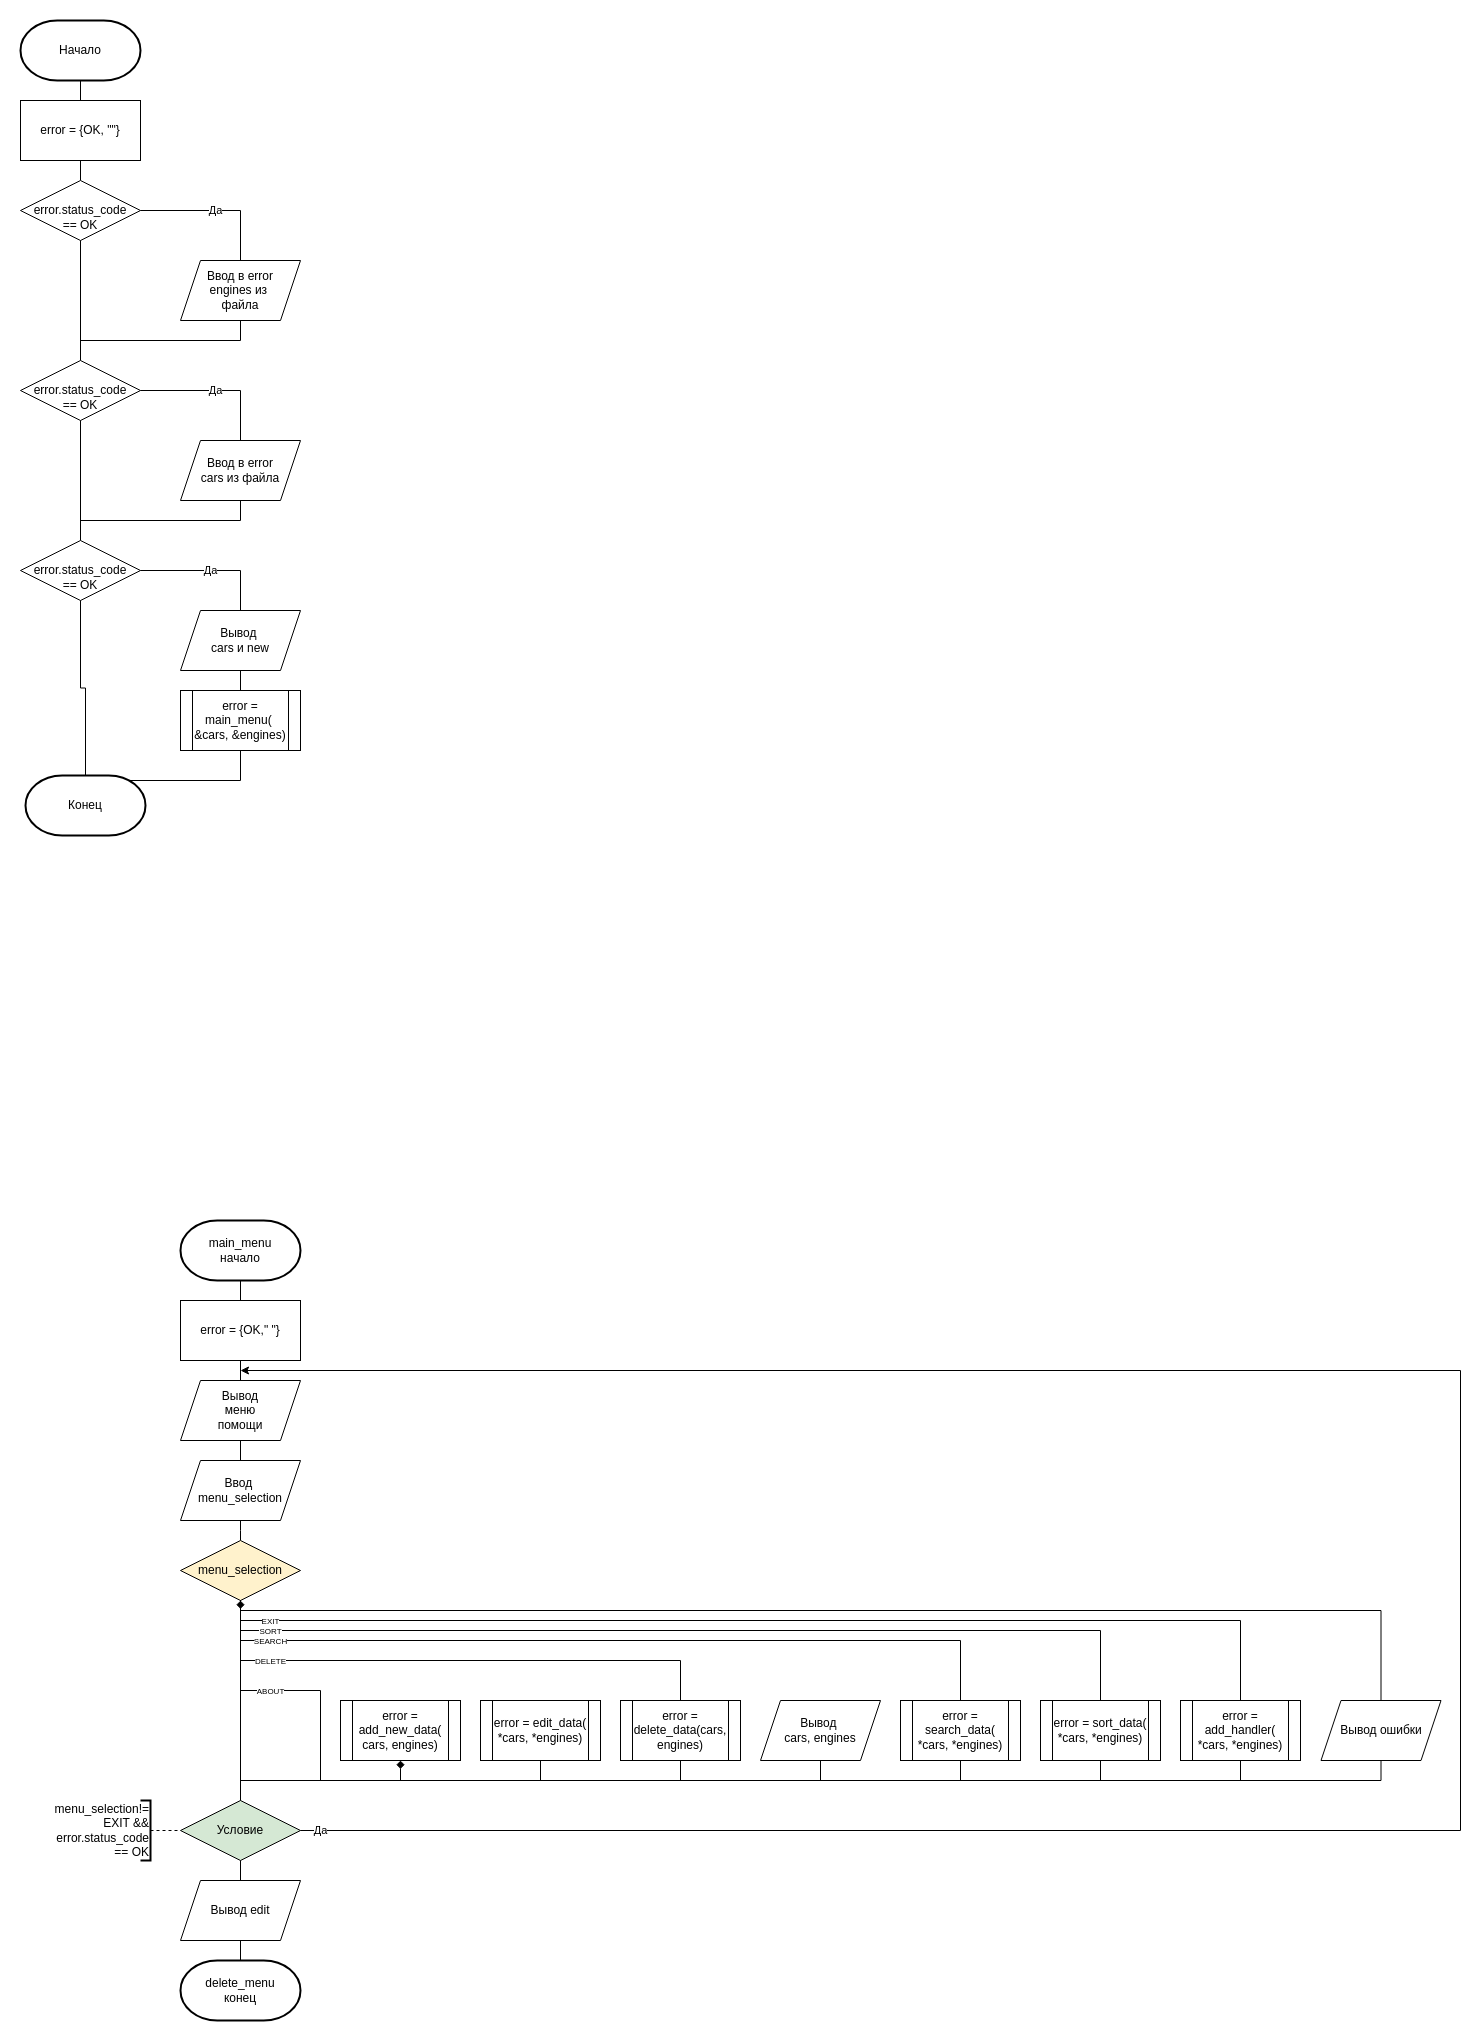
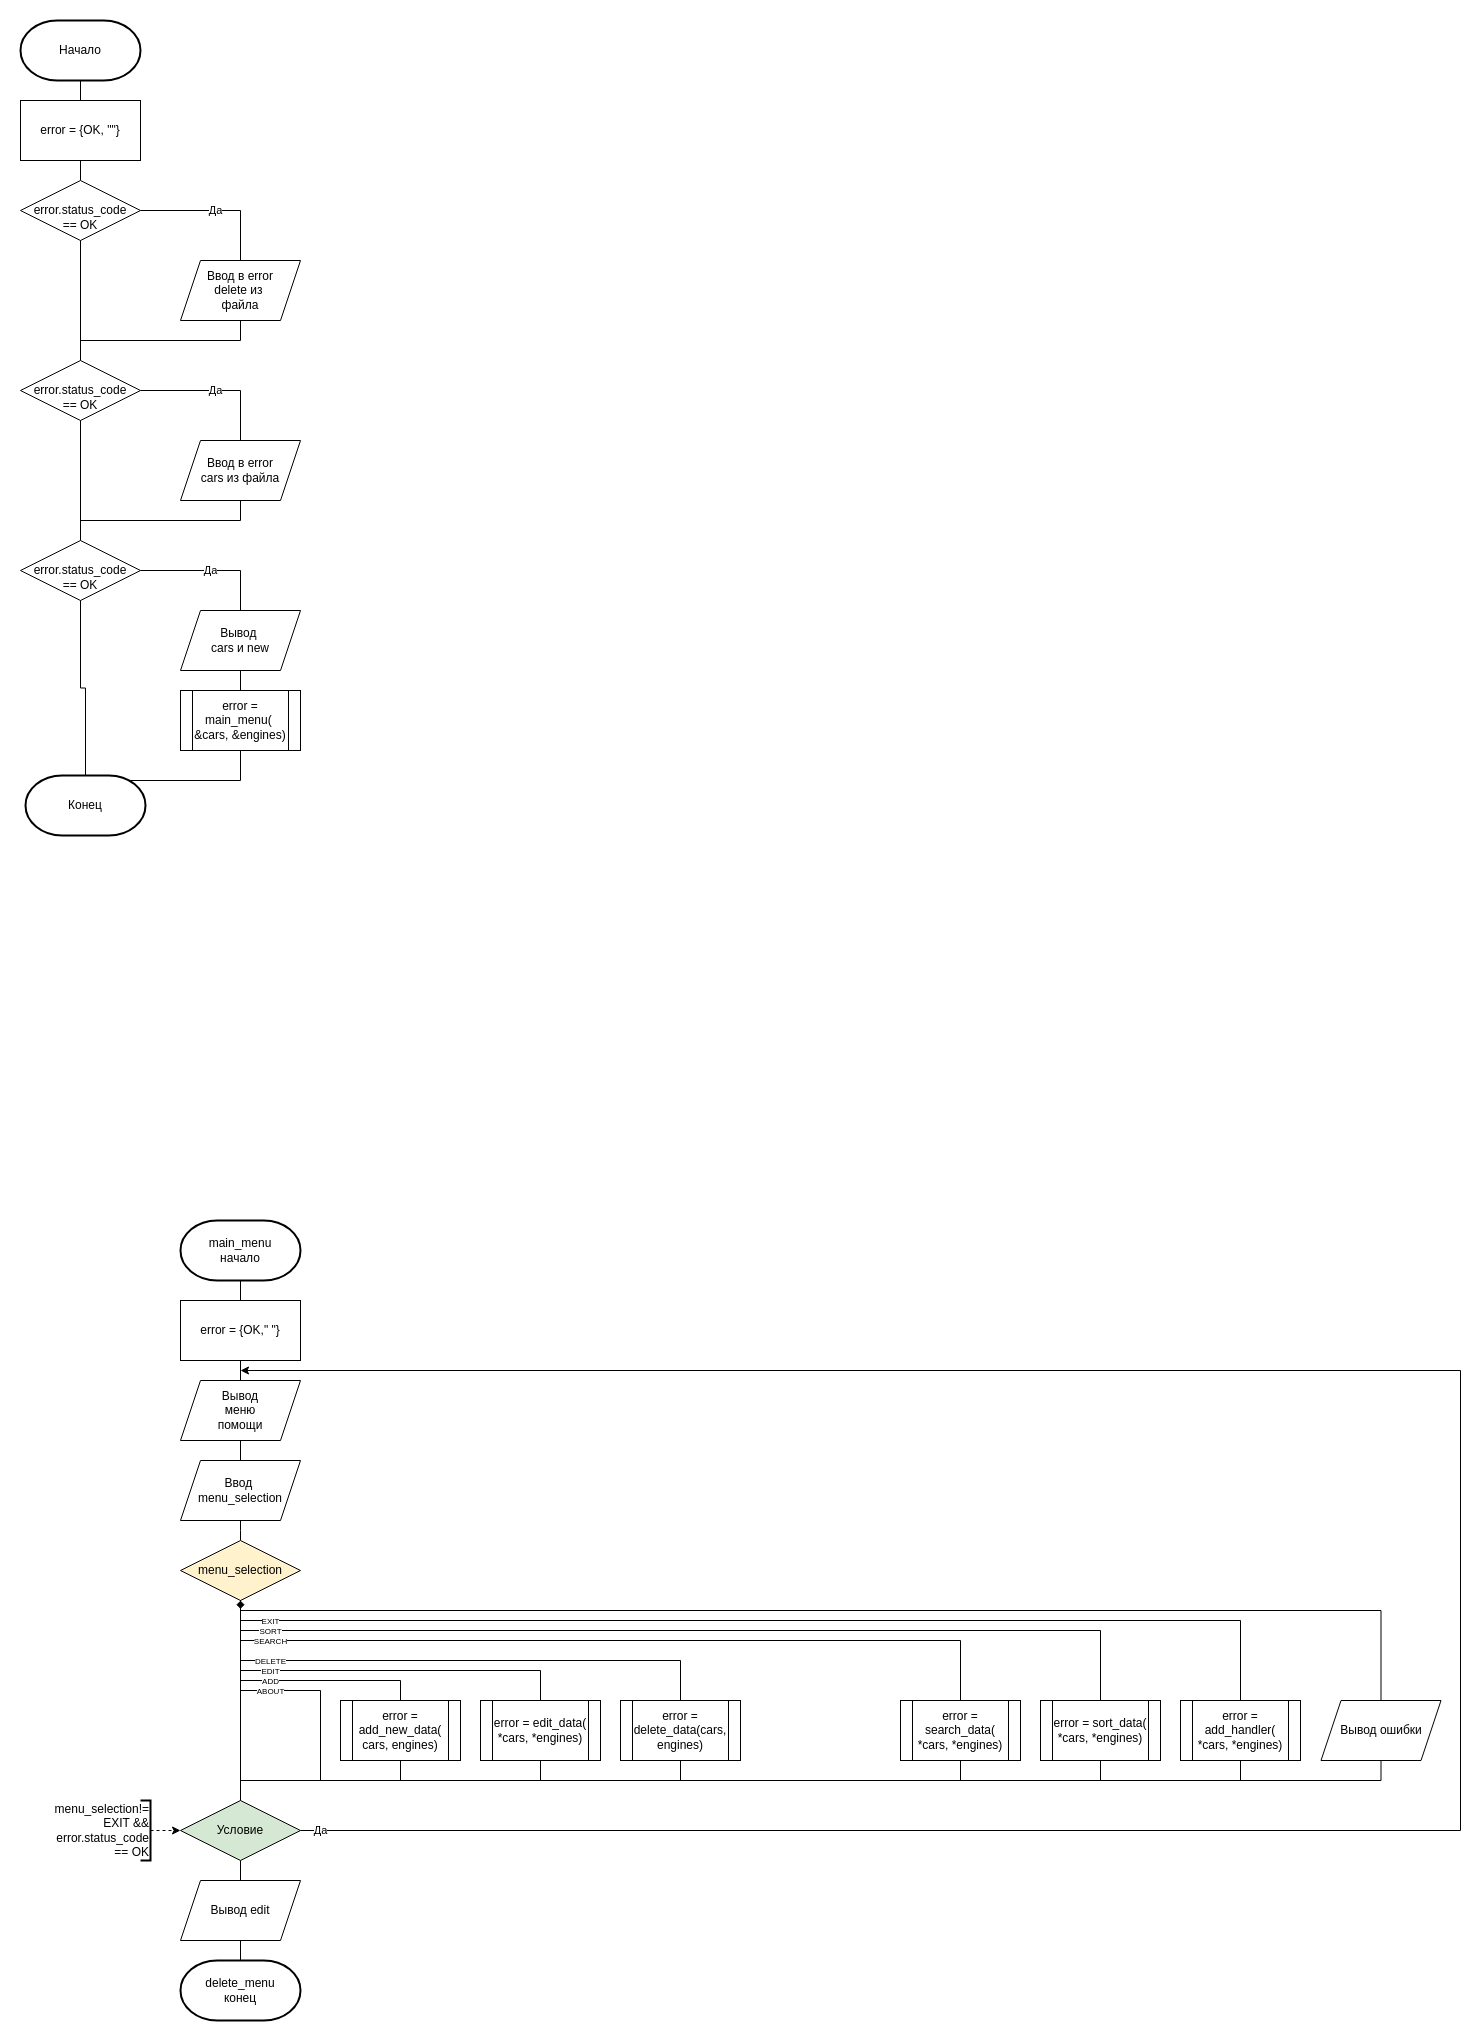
- <mxCell id="62" value="Ввод в error&lt;br&gt;engines из&amp;nbsp;&lt;br&gt;файла" style="shape=parallelogram;perimeter=parallelogramPerimeter;whiteSpace=wrap;html=1;fixedSize=1;" vertex="1" parent="1"><mxGeometry x="180" y="260" width="120" height="60" as="geometry" /></mxCell>
+ <mxCell id="62" value="Ввод в error&lt;br&gt;delete из&amp;nbsp;&lt;br&gt;файла" style="shape=parallelogram;perimeter=parallelogramPerimeter;whiteSpace=wrap;html=1;fixedSize=1;" vertex="1" parent="1"><mxGeometry x="180" y="260" width="120" height="60" as="geometry" /></mxCell>
+ <mxCell id="47" value="&lt;font style=&quot;font-size: 8px;&quot;&gt;EDIT&lt;/font&gt;" style="endArrow=none;html=1;rounded=0;edgeStyle=orthogonalEdgeStyle;entryX=0.5;entryY=1;entryDx=0;entryDy=0;exitX=0.5;exitY=0;exitDx=0;exitDy=0;" parent="1" source="33" target="28" edge="1"><mxGeometry x="0.5" width="50" height="50" relative="1" as="geometry"><mxPoint x="530" y="1650" as="sourcePoint" /><mxPoint x="580" y="1600" as="targetPoint" /><Array as="points"><mxPoint x="540" y="1670" /><mxPoint x="240" y="1670" /></Array><mxPoint as="offset" /></mxGeometry></mxCell>
+ <mxCell id="46" value="&lt;font style=&quot;font-size: 8px;&quot;&gt;ADD&lt;/font&gt;" style="endArrow=none;html=1;rounded=0;edgeStyle=orthogonalEdgeStyle;entryX=0.5;entryY=1;entryDx=0;entryDy=0;exitX=0.5;exitY=0;exitDx=0;exitDy=0;" parent="1" source="30" target="28" edge="1"><mxGeometry x="0.154" width="50" height="50" relative="1" as="geometry"><mxPoint x="540" y="1550" as="sourcePoint" /><mxPoint x="590" y="1500" as="targetPoint" /><Array as="points"><mxPoint x="400" y="1680" /><mxPoint x="240" y="1680" /></Array><mxPoint as="offset" /></mxGeometry></mxCell>
- <mxCell id="65" value="Вывод&amp;nbsp;&lt;br&gt;cars, engines" style="shape=parallelogram;perimeter=parallelogramPerimeter;whiteSpace=wrap;html=1;fixedSize=1;" vertex="1" parent="1"><mxGeometry x="760" y="1700" width="120" height="60" as="geometry" /></mxCell>
- <mxCell id="31" value="" style="endArrow=diamond;html=1;rounded=0;edgeStyle=orthogonalEdgeStyle;entryX=0.5;entryY=1;entryDx=0;entryDy=0;exitX=0.5;exitY=0;exitDx=0;exitDy=0;" parent="1" source="53" target="30" edge="1"><mxGeometry width="50" height="50" relative="1" as="geometry"><mxPoint x="240" y="1800" as="sourcePoint" /><mxPoint x="410" y="1770" as="targetPoint" /><Array as="points"><mxPoint x="240" y="1780" /><mxPoint x="400" y="1780" /></Array></mxGeometry></mxCell>
+ <mxCell id="31" value="" style="endArrow=none;html=1;rounded=0;edgeStyle=orthogonalEdgeStyle;entryX=0.5;entryY=1;entryDx=0;entryDy=0;exitX=0.5;exitY=0;exitDx=0;exitDy=0;" parent="1" source="53" target="30" edge="1"><mxGeometry width="50" height="50" relative="1" as="geometry"><mxPoint x="240" y="1800" as="sourcePoint" /><mxPoint x="410" y="1770" as="targetPoint" /><Array as="points"><mxPoint x="240" y="1780" /><mxPoint x="400" y="1780" /></Array></mxGeometry></mxCell>
- <mxCell id="37" value="" style="endArrow=none;html=1;rounded=0;edgeStyle=orthogonalEdgeStyle;entryX=0.5;entryY=1;entryDx=0;entryDy=0;exitX=0.5;exitY=0;exitDx=0;exitDy=0;" parent="1" source="53" target="65" edge="1"><mxGeometry width="50" height="50" relative="1" as="geometry"><mxPoint x="240" y="1800" as="sourcePoint" /><mxPoint x="820" y="1760" as="targetPoint" /><Array as="points"><mxPoint x="240" y="1780" /><mxPoint x="820" y="1780" /></Array></mxGeometry></mxCell>
- <mxCell id="60" value="" style="endArrow=none;dashed=1;html=1;rounded=0;edgeStyle=orthogonalEdgeStyle;exitX=0;exitY=0.5;exitDx=0;exitDy=0;exitPerimeter=0;entryX=0;entryY=0.5;entryDx=0;entryDy=0;" parent="1" source="59" target="53" edge="1"><mxGeometry width="50" height="50" relative="1" as="geometry"><mxPoint x="210" y="1910" as="sourcePoint" /><mxPoint x="170" y="1800" as="targetPoint" /><Array as="points" /></mxGeometry></mxCell>
+ <mxCell id="60" value="" style="endArrow=classic;dashed=1;html=1;rounded=0;edgeStyle=orthogonalEdgeStyle;exitX=0;exitY=0.5;exitDx=0;exitDy=0;exitPerimeter=0;entryX=0;entryY=0.5;entryDx=0;entryDy=0;" parent="1" source="59" target="53" edge="1"><mxGeometry width="50" height="50" relative="1" as="geometry"><mxPoint x="210" y="1910" as="sourcePoint" /><mxPoint x="170" y="1800" as="targetPoint" /><Array as="points" /></mxGeometry></mxCell>
